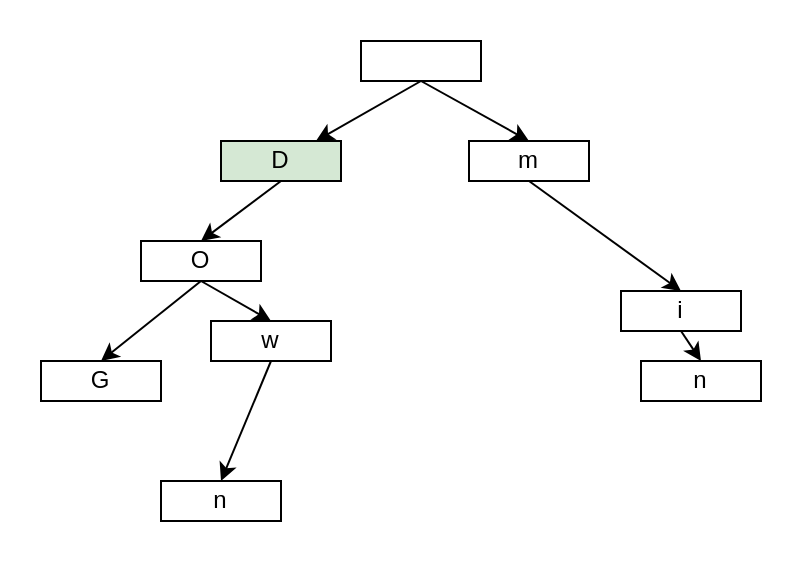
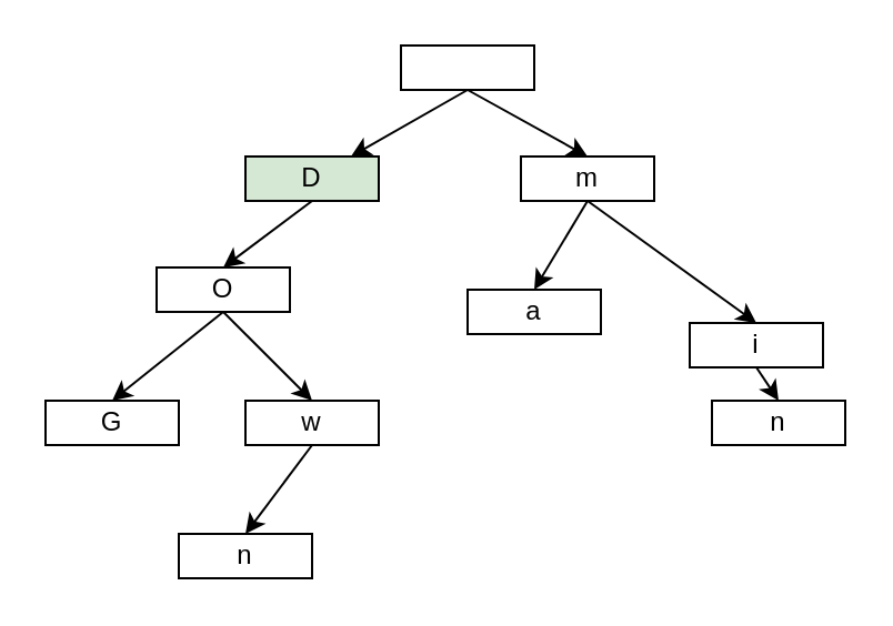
+ <mxCell id="14" style="edgeStyle=none;rounded=0;orthogonalLoop=1;jettySize=auto;html=1;exitX=0.5;exitY=1;exitDx=0;exitDy=0;entryX=0.5;entryY=0;entryDx=0;entryDy=0;" edge="1" parent="1" source="16" target="17"><mxGeometry relative="1" as="geometry" /></mxCell>
+ <mxCell id="17" value="a" style="rounded=0;whiteSpace=wrap;html=1;" vertex="1" parent="1"><mxGeometry x="210" y="130" width="60" height="20" as="geometry" /></mxCell>
- <mxCell id="12" value="w" style="rounded=0;whiteSpace=wrap;html=1;" vertex="1" parent="1"><mxGeometry x="105" y="160" width="60" height="20" as="geometry" /></mxCell>
+ <mxCell id="12" value="w" style="rounded=0;whiteSpace=wrap;html=1;" vertex="1" parent="1"><mxGeometry x="110" y="180" width="60" height="20" as="geometry" /></mxCell>
